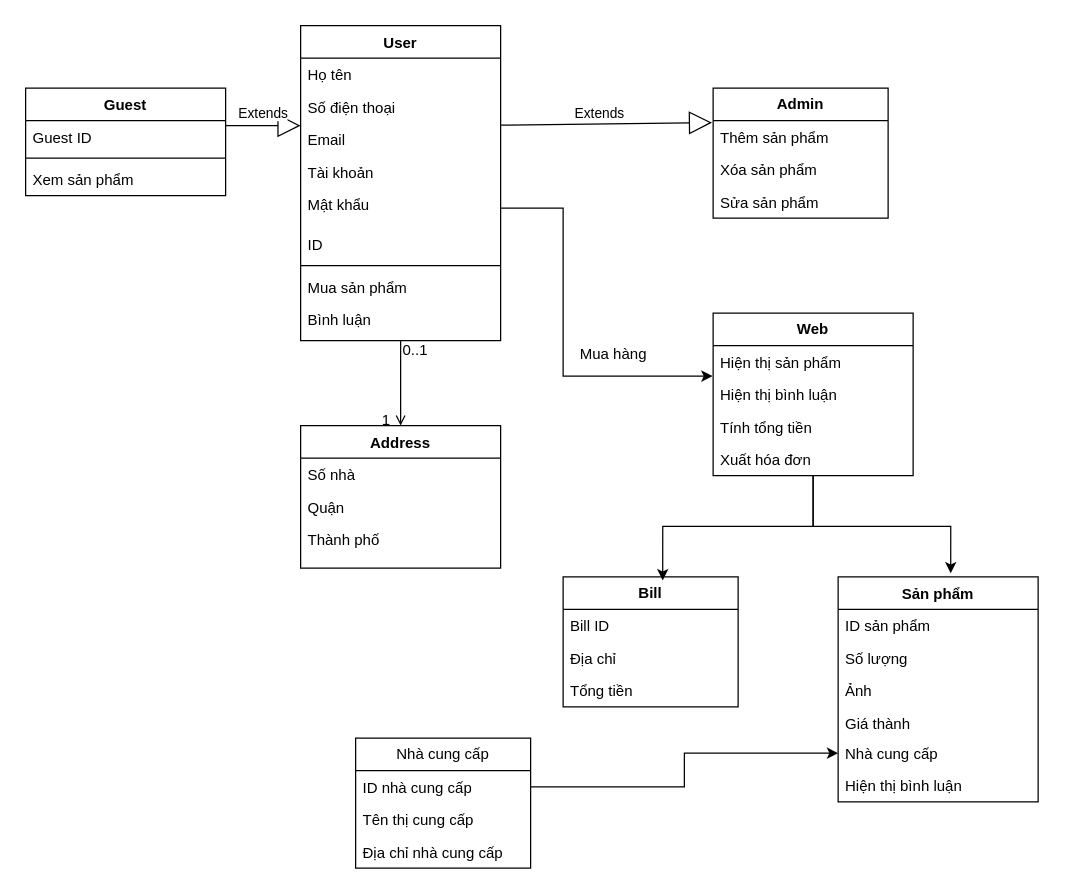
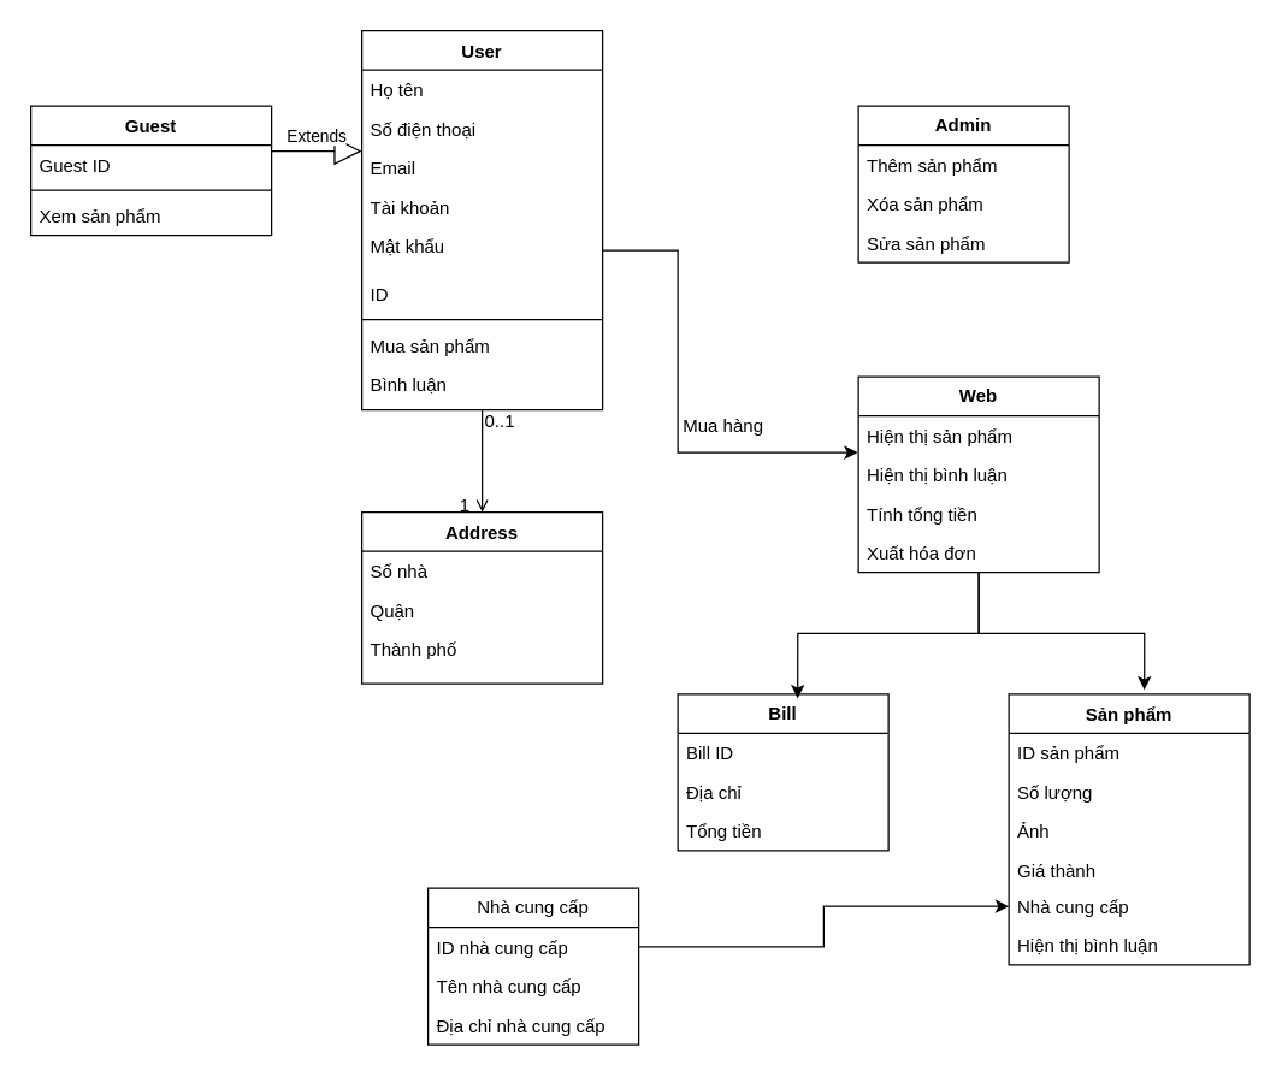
- <mxCell id="33" value="Extends" style="endArrow=block;endSize=16;endFill=0;html=1;rounded=0;exitX=1;exitY=0.062;exitDx=0;exitDy=0;entryX=-0.006;entryY=0.062;entryDx=0;entryDy=0;entryPerimeter=0;exitPerimeter=0;" parent="1" source="5" target="26" edge="1"><mxGeometry x="-0.069" y="9" width="160" relative="1" as="geometry"><mxPoint x="230" y="130" as="sourcePoint" /><mxPoint x="390" y="130" as="targetPoint" /><Array as="points" /><mxPoint as="offset" /></mxGeometry></mxCell>
- <mxCell id="41" value="Mua hàng" style="text;html=1;align=center;verticalAlign=middle;resizable=0;points=[];autosize=1;strokeColor=none;fillColor=none;" parent="1" vertex="1"><mxGeometry x="450" y="268" width="80" height="30" as="geometry" /></mxCell>
+ <mxCell id="41" value="Mua hàng" style="text;html=1;align=center;verticalAlign=middle;resizable=0;points=[];autosize=1;strokeColor=none;fillColor=none;" parent="1" vertex="1"><mxGeometry x="440" y="268" width="80" height="30" as="geometry" /></mxCell>
- <mxCell id="51" value="Tên thị cung cấp" style="text;strokeColor=none;fillColor=none;align=left;verticalAlign=top;spacingLeft=4;spacingRight=4;overflow=hidden;rotatable=0;points=[[0,0.5],[1,0.5]];portConstraint=eastwest;whiteSpace=wrap;html=1;" vertex="1" parent="49"><mxGeometry y="52" width="140" height="26" as="geometry" /></mxCell>
+ <mxCell id="51" value="Tên nhà cung cấp" style="text;strokeColor=none;fillColor=none;align=left;verticalAlign=top;spacingLeft=4;spacingRight=4;overflow=hidden;rotatable=0;points=[[0,0.5],[1,0.5]];portConstraint=eastwest;whiteSpace=wrap;html=1;" vertex="1" parent="49"><mxGeometry y="52" width="140" height="26" as="geometry" /></mxCell>
